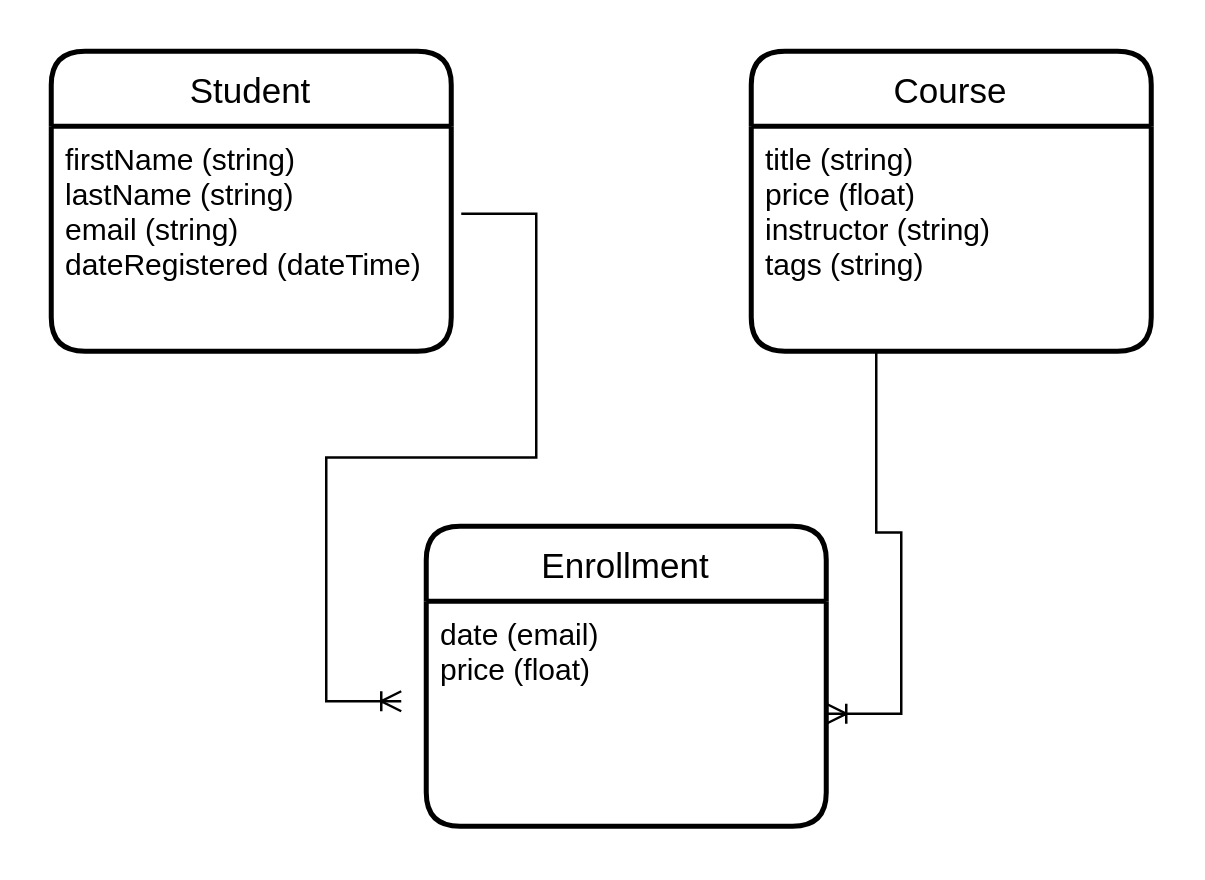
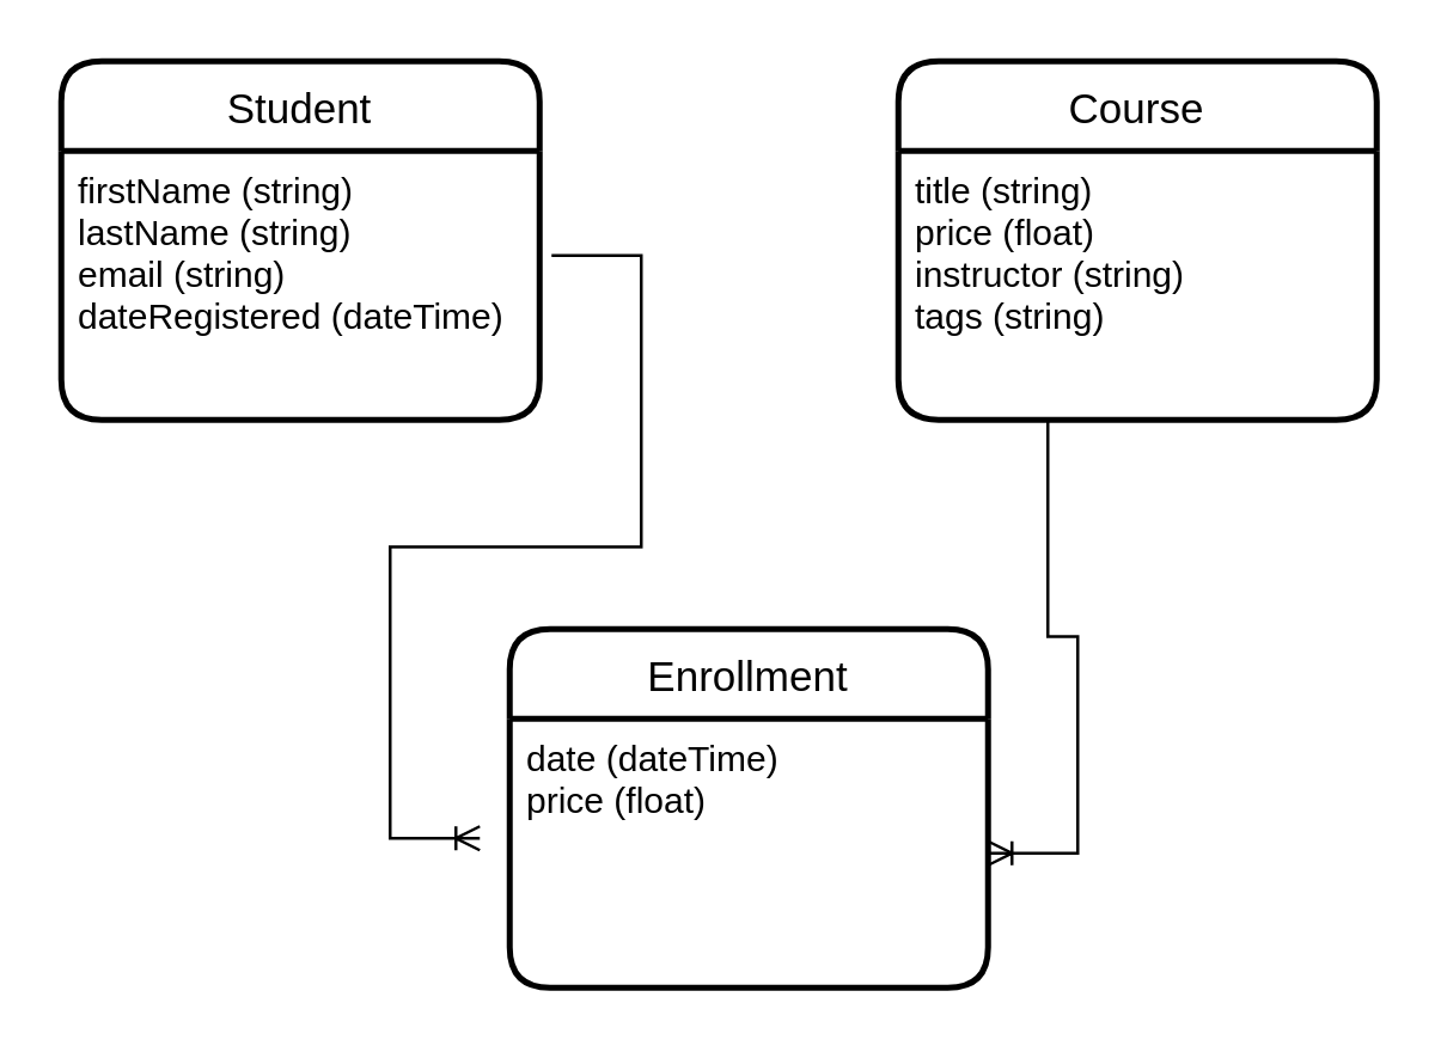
- <mxCell id="7" value="date (email)&#10;price (float)" style="align=left;strokeColor=none;fillColor=none;spacingLeft=4;fontSize=12;verticalAlign=top;resizable=0;rotatable=0;part=1;" vertex="1" parent="6"><mxGeometry y="30" width="160" height="90" as="geometry" /></mxCell>
+ <mxCell id="7" value="date (dateTime)&#10;price (float)" style="align=left;strokeColor=none;fillColor=none;spacingLeft=4;fontSize=12;verticalAlign=top;resizable=0;rotatable=0;part=1;" vertex="1" parent="6"><mxGeometry y="30" width="160" height="90" as="geometry" /></mxCell>
